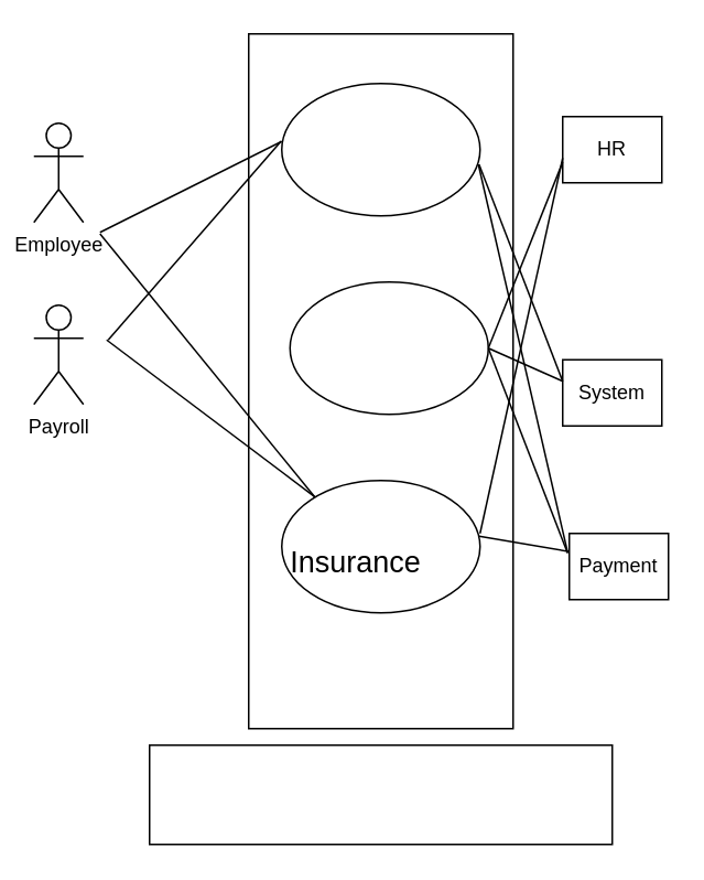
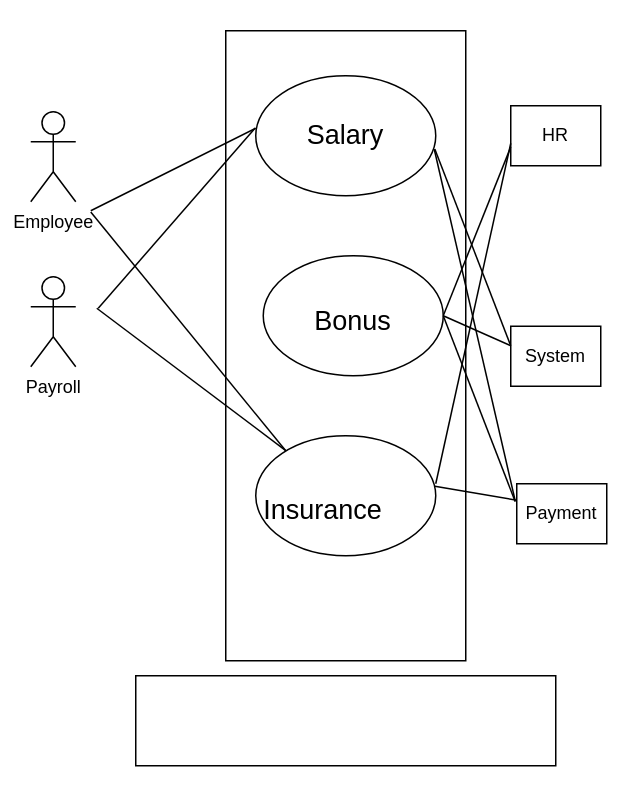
+ <mxCell id="7" value="&lt;font style=&quot;font-size: 18px;&quot;&gt;Salary&lt;/font&gt;" style="text;html=1;strokeColor=none;fillColor=none;align=center;verticalAlign=middle;whiteSpace=wrap;rounded=0;" vertex="1" parent="1"><mxGeometry x="200" y="75" width="60" height="30" as="geometry" /></mxCell>
+ <mxCell id="8" value="&lt;font style=&quot;font-size: 18px;&quot;&gt;Bonus&lt;/font&gt;" style="text;html=1;strokeColor=none;fillColor=none;align=center;verticalAlign=middle;whiteSpace=wrap;rounded=0;" vertex="1" parent="1"><mxGeometry x="205" y="199" width="60" height="30" as="geometry" /></mxCell>
